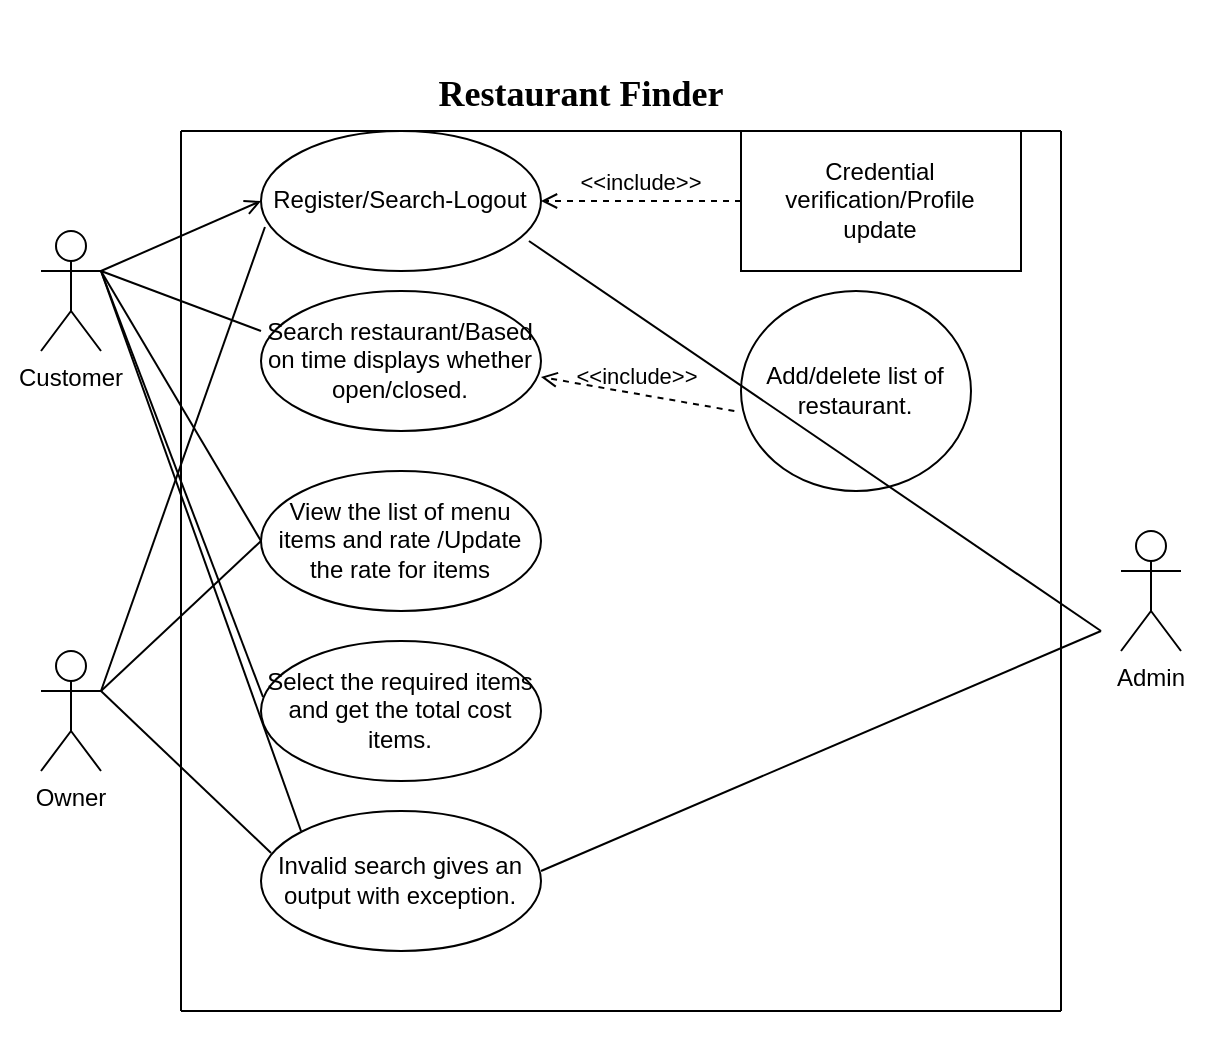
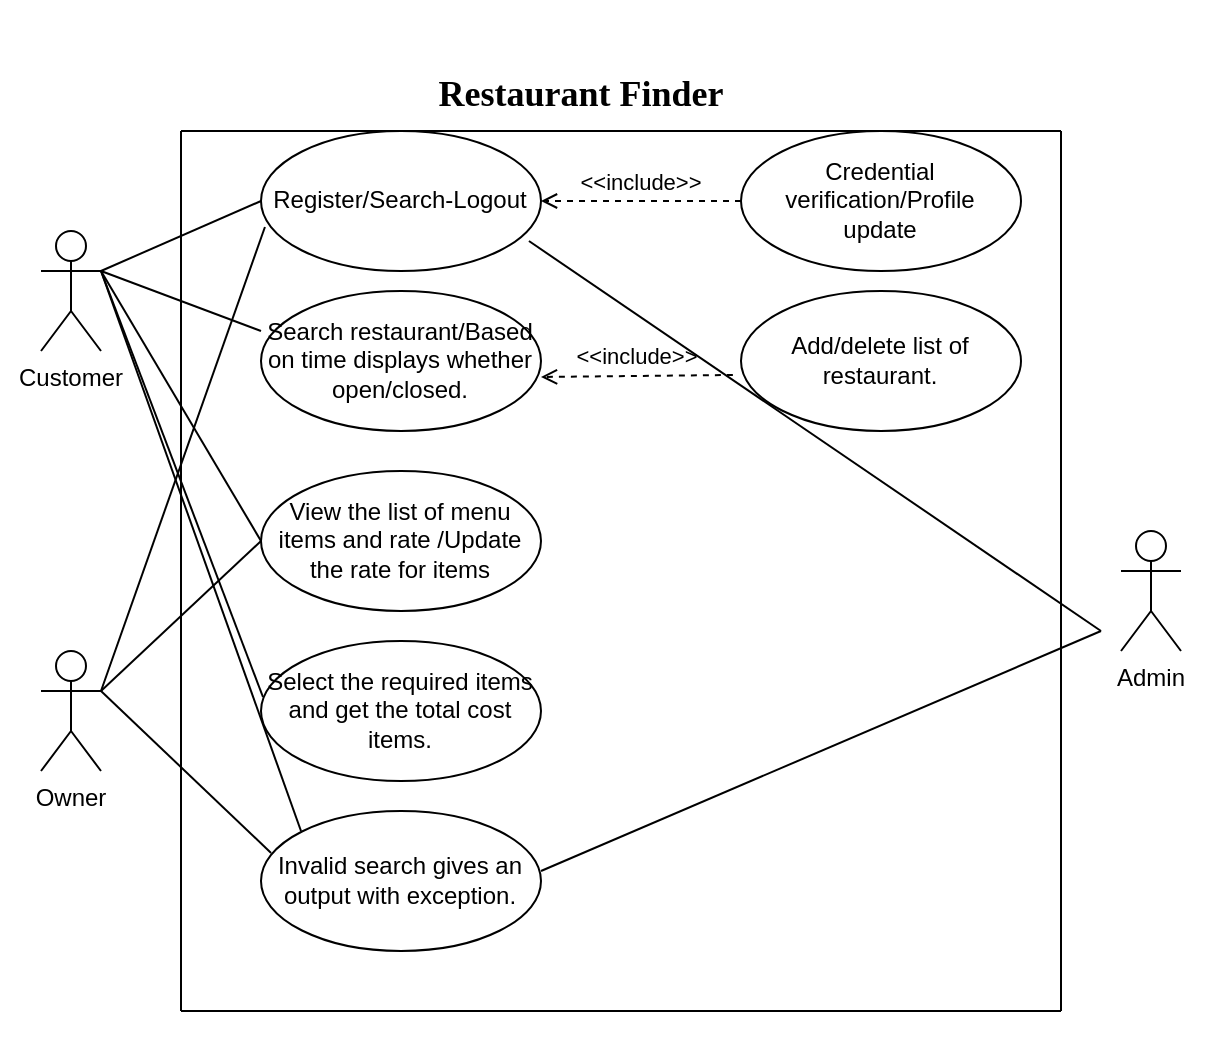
- <mxCell id="6" value="Credential&lt;br&gt;verification/Profile&lt;br&gt;update" style="whiteSpace=wrap;html=1;rounded=0;" vertex="1" parent="1"><mxGeometry x="370" y="65" width="140" height="70" as="geometry" /></mxCell>
+ <mxCell id="6" value="Credential&lt;br&gt;verification/Profile&lt;br&gt;update" style="ellipse;whiteSpace=wrap;html=1;" vertex="1" parent="1"><mxGeometry x="370" y="65" width="140" height="70" as="geometry" /></mxCell>
- <mxCell id="8" value="" style="edgeStyle=none;html=1;endArrow=open;verticalAlign=bottom;rounded=0;exitX=1;exitY=0.333;exitDx=0;exitDy=0;exitPerimeter=0;entryX=0;entryY=0.5;entryDx=0;entryDy=0;" edge="1" parent="1" source="2" target="5"><mxGeometry width="160" relative="1" as="geometry"><mxPoint x="190" y="245" as="sourcePoint" /><mxPoint x="350" y="245" as="targetPoint" /></mxGeometry></mxCell>
+ <mxCell id="8" value="" style="edgeStyle=none;html=1;endArrow=none;verticalAlign=bottom;rounded=0;exitX=1;exitY=0.333;exitDx=0;exitDy=0;exitPerimeter=0;entryX=0;entryY=0.5;entryDx=0;entryDy=0;" edge="1" parent="1" source="2" target="5"><mxGeometry width="160" relative="1" as="geometry"><mxPoint x="190" y="245" as="sourcePoint" /><mxPoint x="350" y="245" as="targetPoint" /></mxGeometry></mxCell>
- <mxCell id="13" value="Add/delete list of restaurant." style="ellipse;whiteSpace=wrap;html=1;" vertex="1" parent="1"><mxGeometry x="370" y="145" width="115" height="100" as="geometry" /></mxCell>
+ <mxCell id="13" value="Add/delete list of restaurant." style="ellipse;whiteSpace=wrap;html=1;" vertex="1" parent="1"><mxGeometry x="370" y="145" width="140" height="70" as="geometry" /></mxCell>
